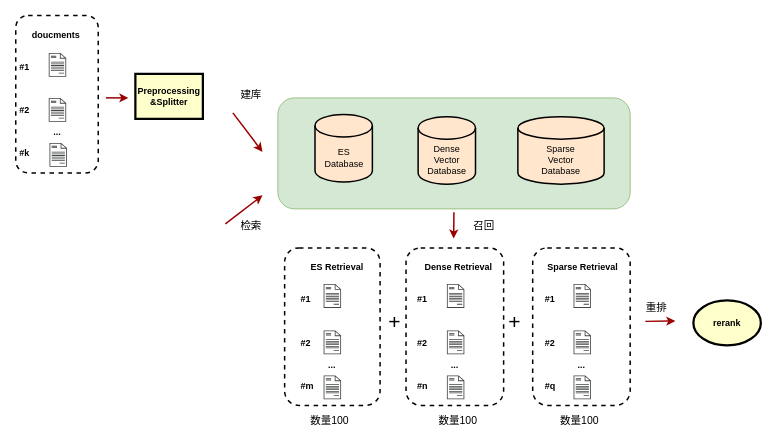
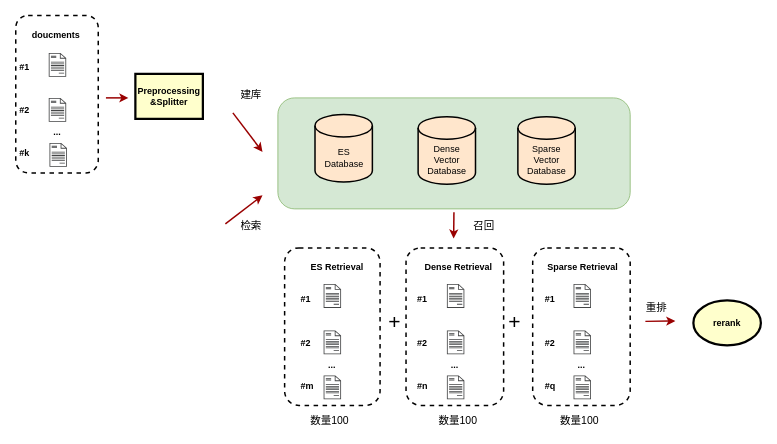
- <mxCell id="4" value="&lt;div&gt;Sparse&lt;/div&gt;&lt;div&gt;Vector&lt;/div&gt;&lt;div&gt;Database&lt;/div&gt;" style="shape=cylinder3;whiteSpace=wrap;html=1;boundedLbl=1;backgroundOutline=1;size=15;fillColor=#ffe6cc;strokeColor=#000000;fillStyle=auto;strokeWidth=2;" vertex="1" parent="1"><mxGeometry x="690" y="155" width="115" height="90" as="geometry" /></mxCell>
+ <mxCell id="4" value="&lt;div&gt;Sparse&lt;/div&gt;&lt;div&gt;Vector&lt;/div&gt;&lt;div&gt;Database&lt;/div&gt;" style="shape=cylinder3;whiteSpace=wrap;html=1;boundedLbl=1;backgroundOutline=1;size=15;fillColor=#ffe6cc;strokeColor=#000000;fillStyle=auto;strokeWidth=2;" vertex="1" parent="1"><mxGeometry x="690" y="155" width="76.5" height="90" as="geometry" /></mxCell>
